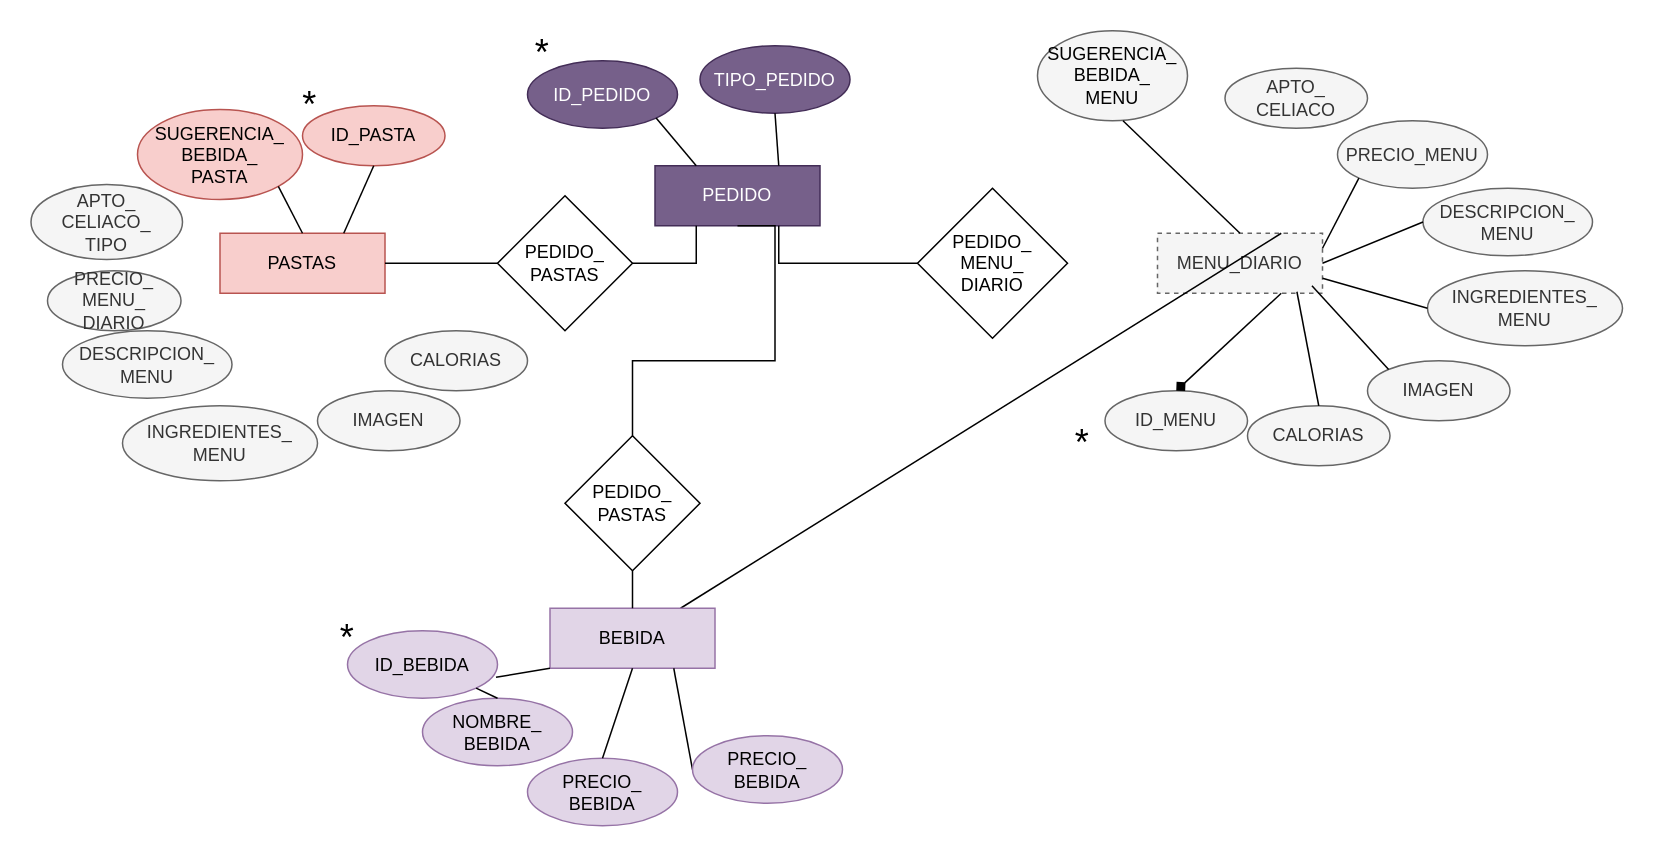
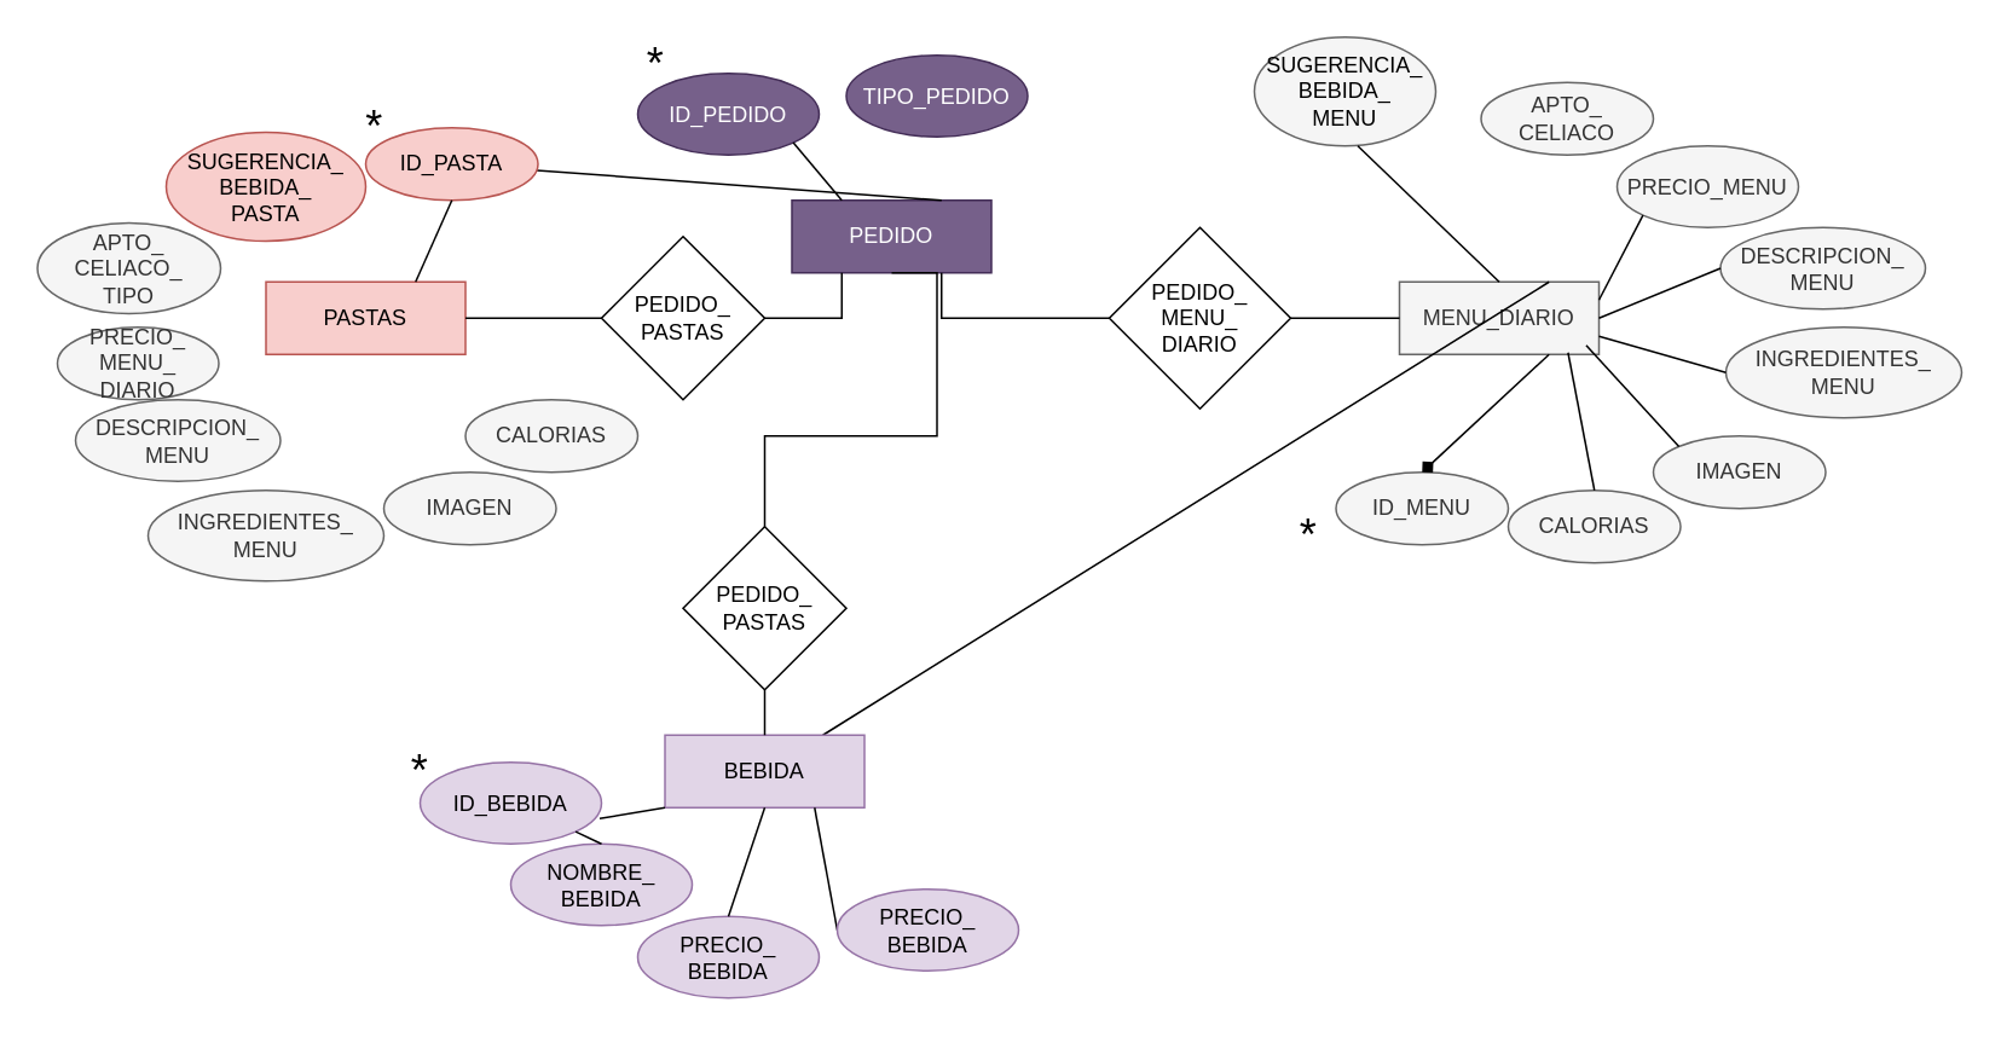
- <mxCell id="7" value="" style="endArrow=none;html=1;rounded=0;entryX=0.5;entryY=1;entryDx=0;entryDy=0;exitX=0.75;exitY=0;exitDx=0;exitDy=0;" parent="1" source="2" target="6" edge="1"><mxGeometry width="50" height="50" relative="1" as="geometry"><mxPoint x="511" y="220" as="sourcePoint" /><mxPoint x="561" y="170" as="targetPoint" /></mxGeometry></mxCell>
+ <mxCell id="7" value="" style="endArrow=none;html=1;rounded=0;exitX=0.75;exitY=0;exitDx=0;exitDy=0;" parent="1" source="2" target="54" edge="1"><mxGeometry width="50" height="50" relative="1" as="geometry"><mxPoint x="511" y="220" as="sourcePoint" /><mxPoint x="561" y="170" as="targetPoint" /></mxGeometry></mxCell>
- <mxCell id="47" value="" style="endArrow=none;html=1;rounded=0;entryX=1;entryY=1;entryDx=0;entryDy=0;exitX=0.5;exitY=0;exitDx=0;exitDy=0;" edge="1" parent="1" source="9" target="46"><mxGeometry width="50" height="50" relative="1" as="geometry"><mxPoint x="111" y="250" as="sourcePoint" /><mxPoint x="161" y="200" as="targetPoint" /></mxGeometry></mxCell>
+ <mxCell id="13" value="" style="endArrow=none;html=1;rounded=0;entryX=1;entryY=0.5;entryDx=0;entryDy=0;exitX=0;exitY=0.5;exitDx=0;exitDy=0;" parent="1" source="10" target="12" edge="1"><mxGeometry width="50" height="50" relative="1" as="geometry"><mxPoint x="221" y="440" as="sourcePoint" /><mxPoint x="271" y="390" as="targetPoint" /></mxGeometry></mxCell>
- <mxCell id="10" value="MENU_DIARIO" style="rounded=0;whiteSpace=wrap;html=1;fillColor=#f5f5f5;strokeColor=#666666;fontColor=#333333;dashed=1;" parent="1" vertex="1"><mxGeometry x="771" y="155" width="110" height="40" as="geometry" /></mxCell>
+ <mxCell id="10" value="MENU_DIARIO" style="rounded=0;whiteSpace=wrap;html=1;fillColor=#f5f5f5;strokeColor=#666666;fontColor=#333333;" parent="1" vertex="1"><mxGeometry x="771" y="155" width="110" height="40" as="geometry" /></mxCell>
